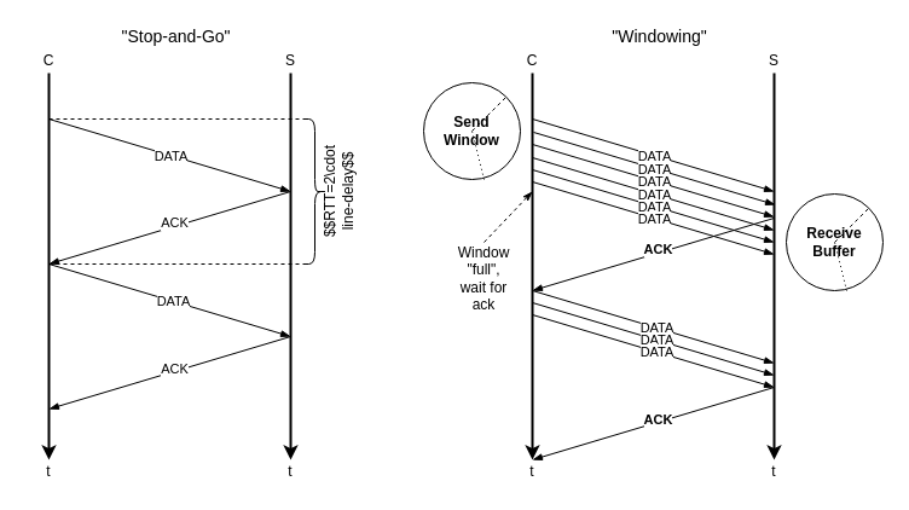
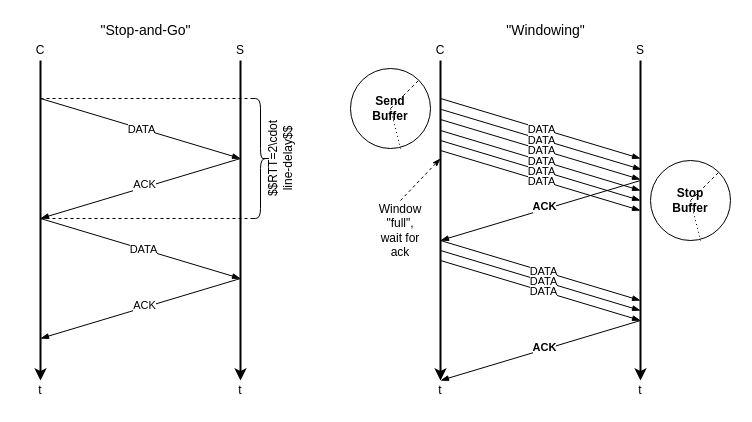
- <mxCell id="65" value="Send&lt;br&gt;Window" style="text;html=1;strokeColor=none;fillColor=none;align=center;verticalAlign=middle;whiteSpace=wrap;rounded=0;fontSize=12;fontStyle=1" vertex="1" parent="61"><mxGeometry x="20" y="30" width="40" height="20" as="geometry" /></mxCell>
+ <mxCell id="65" value="Send&lt;br&gt;Buffer" style="text;html=1;strokeColor=none;fillColor=none;align=center;verticalAlign=middle;whiteSpace=wrap;rounded=0;fontSize=12;fontStyle=1" vertex="1" parent="61"><mxGeometry x="20" y="30" width="40" height="20" as="geometry" /></mxCell>
- <mxCell id="59" value="Receive&lt;br&gt;Buffer" style="text;html=1;strokeColor=none;fillColor=none;align=center;verticalAlign=middle;whiteSpace=wrap;rounded=0;fontSize=12;fontStyle=1" vertex="1" parent="55"><mxGeometry x="20" y="30" width="40" height="20" as="geometry" /></mxCell>
+ <mxCell id="59" value="Stop&lt;br&gt;Buffer" style="text;html=1;strokeColor=none;fillColor=none;align=center;verticalAlign=middle;whiteSpace=wrap;rounded=0;fontSize=12;fontStyle=1" vertex="1" parent="55"><mxGeometry x="20" y="30" width="40" height="20" as="geometry" /></mxCell>
